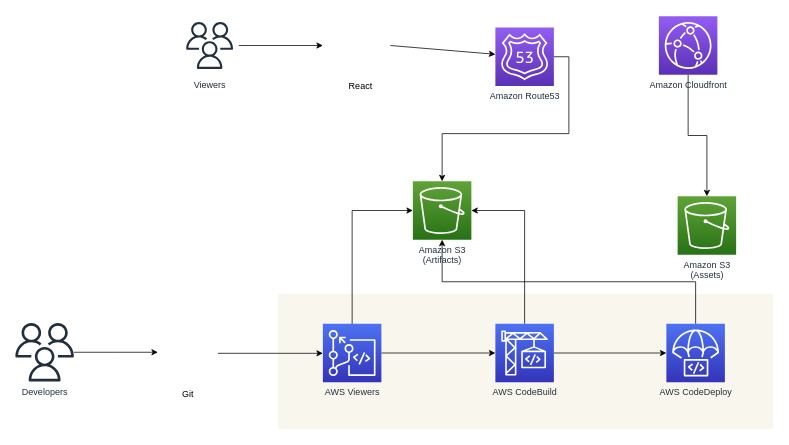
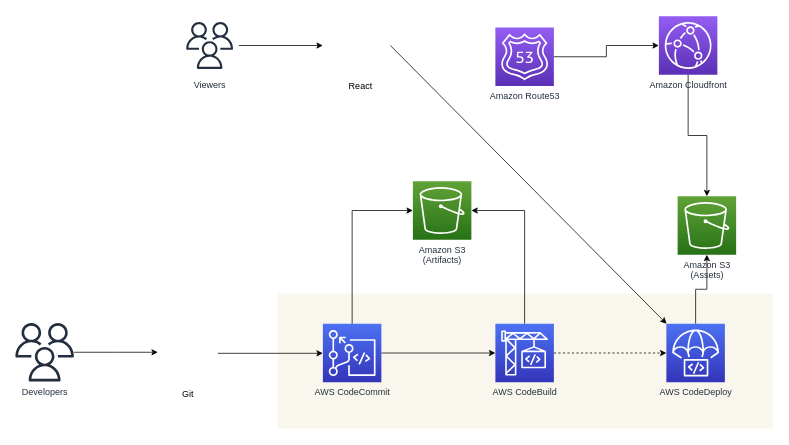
- <mxCell id="21" value="" style="endArrow=classic;html=1;exitX=1;exitY=0.5;exitDx=0;exitDy=0;" edge="1" parent="1" source="19" target="14"><mxGeometry width="50" height="50" relative="1" as="geometry"><mxPoint x="548" y="60.5" as="sourcePoint" /><mxPoint x="660" y="60.5" as="targetPoint" /></mxGeometry></mxCell>
+ <mxCell id="21" value="" style="endArrow=classic;html=1;exitX=1;exitY=0.5;exitDx=0;exitDy=0;" edge="1" parent="1" source="19" target="9"><mxGeometry width="50" height="50" relative="1" as="geometry"><mxPoint x="548" y="60.5" as="sourcePoint" /><mxPoint x="660" y="60.5" as="targetPoint" /></mxGeometry></mxCell>
- <mxCell id="13" style="edgeStyle=orthogonalEdgeStyle;rounded=0;orthogonalLoop=1;jettySize=auto;html=1;exitX=1;exitY=0.5;exitDx=0;exitDy=0;exitPerimeter=0;" edge="1" parent="1" source="14" target="20"><mxGeometry relative="1" as="geometry" /></mxCell>
+ <mxCell id="13" style="edgeStyle=orthogonalEdgeStyle;rounded=0;orthogonalLoop=1;jettySize=auto;html=1;exitX=1;exitY=0.5;exitDx=0;exitDy=0;exitPerimeter=0;entryX=0;entryY=0.5;entryDx=0;entryDy=0;entryPerimeter=0;" edge="1" parent="1" source="14" target="12"><mxGeometry relative="1" as="geometry" /></mxCell>
- <mxCell id="8" style="edgeStyle=orthogonalEdgeStyle;rounded=0;orthogonalLoop=1;jettySize=auto;html=1;exitX=0.5;exitY=0;exitDx=0;exitDy=0;exitPerimeter=0;" edge="1" parent="1" source="9" target="20"><mxGeometry relative="1" as="geometry" /></mxCell>
+ <mxCell id="8" style="edgeStyle=orthogonalEdgeStyle;rounded=0;orthogonalLoop=1;jettySize=auto;html=1;exitX=0.5;exitY=0;exitDx=0;exitDy=0;exitPerimeter=0;entryX=0.5;entryY=1;entryDx=0;entryDy=0;entryPerimeter=0;" edge="1" parent="1" source="9" target="10"><mxGeometry relative="1" as="geometry" /></mxCell>
- <mxCell id="5" style="edgeStyle=orthogonalEdgeStyle;rounded=0;orthogonalLoop=1;jettySize=auto;html=1;exitX=1;exitY=0.5;exitDx=0;exitDy=0;exitPerimeter=0;entryX=0;entryY=0.5;entryDx=0;entryDy=0;entryPerimeter=0;" edge="1" parent="1" source="7" target="9"><mxGeometry relative="1" as="geometry" /></mxCell>
+ <mxCell id="5" style="edgeStyle=orthogonalEdgeStyle;rounded=0;orthogonalLoop=1;jettySize=auto;html=1;exitX=1;exitY=0.5;exitDx=0;exitDy=0;exitPerimeter=0;entryX=0;entryY=0.5;entryDx=0;entryDy=0;entryPerimeter=0;dashed=1;" edge="1" parent="1" source="7" target="9"><mxGeometry relative="1" as="geometry" /></mxCell>
- <mxCell id="4" value="AWS Viewers" style="sketch=0;points=[[0,0,0],[0.25,0,0],[0.5,0,0],[0.75,0,0],[1,0,0],[0,1,0],[0.25,1,0],[0.5,1,0],[0.75,1,0],[1,1,0],[0,0.25,0],[0,0.5,0],[0,0.75,0],[1,0.25,0],[1,0.5,0],[1,0.75,0]];outlineConnect=0;fontColor=#232F3E;gradientColor=#4D72F3;gradientDirection=north;fillColor=#3334B9;strokeColor=#ffffff;dashed=0;verticalLabelPosition=bottom;verticalAlign=top;align=center;html=1;fontSize=12;fontStyle=0;aspect=fixed;shape=mxgraph.aws4.resourceIcon;resIcon=mxgraph.aws4.codecommit;" parent="1" vertex="1"><mxGeometry x="430" y="431" width="78" height="78" as="geometry" /></mxCell>
+ <mxCell id="4" value="AWS CodeCommit" style="sketch=0;points=[[0,0,0],[0.25,0,0],[0.5,0,0],[0.75,0,0],[1,0,0],[0,1,0],[0.25,1,0],[0.5,1,0],[0.75,1,0],[1,1,0],[0,0.25,0],[0,0.5,0],[0,0.75,0],[1,0.25,0],[1,0.5,0],[1,0.75,0]];outlineConnect=0;fontColor=#232F3E;gradientColor=#4D72F3;gradientDirection=north;fillColor=#3334B9;strokeColor=#ffffff;dashed=0;verticalLabelPosition=bottom;verticalAlign=top;align=center;html=1;fontSize=12;fontStyle=0;aspect=fixed;shape=mxgraph.aws4.resourceIcon;resIcon=mxgraph.aws4.codecommit;" parent="1" vertex="1"><mxGeometry x="430" y="431" width="78" height="78" as="geometry" /></mxCell>
